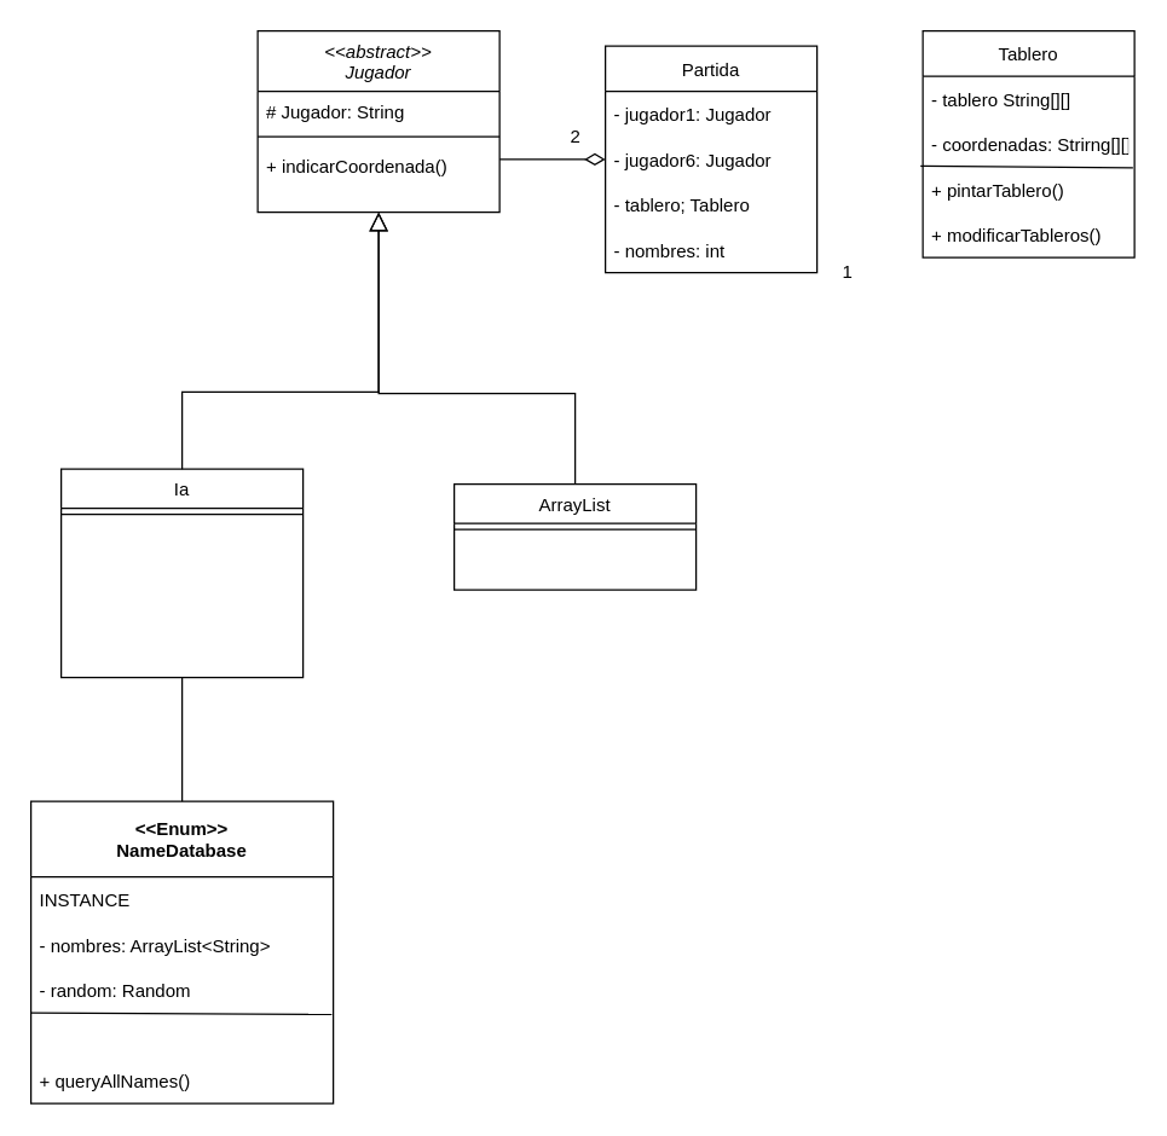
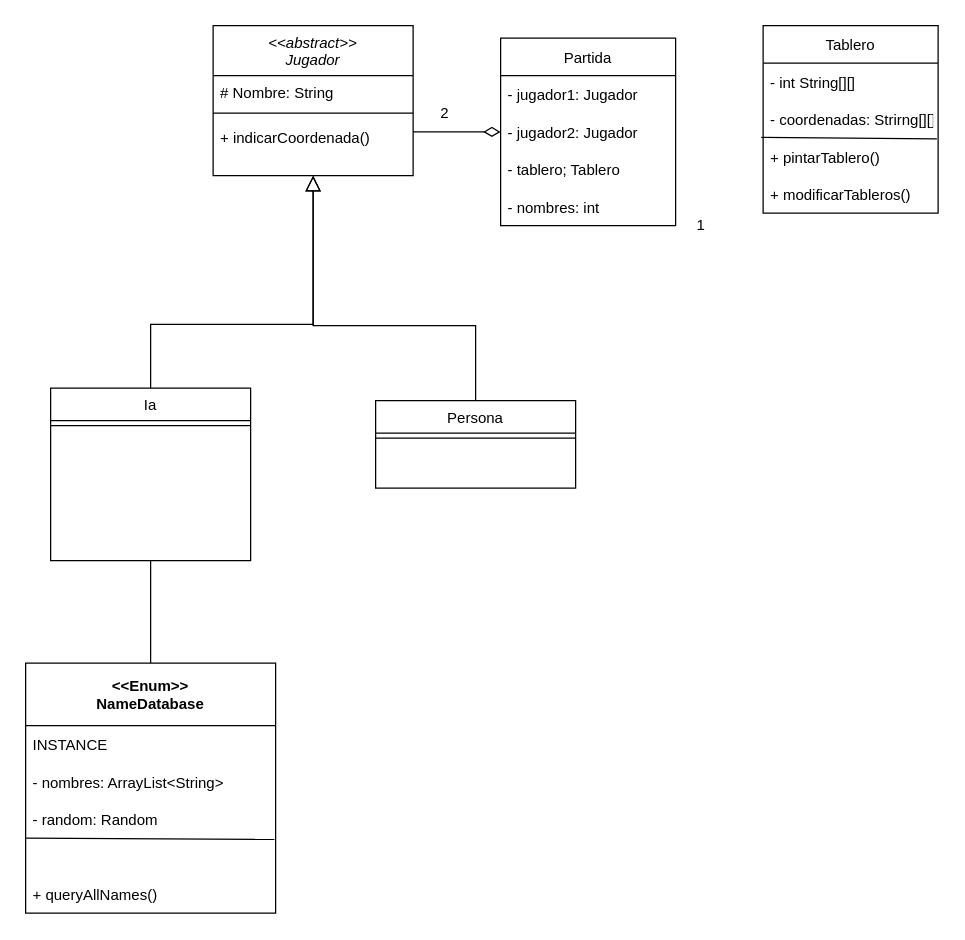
- <mxCell id="20" value="- tablero String[][]" style="text;strokeColor=none;fillColor=none;align=left;verticalAlign=middle;spacingLeft=4;spacingRight=4;overflow=hidden;points=[[0,0.5],[1,0.5]];portConstraint=eastwest;rotatable=0;" parent="19" vertex="1"><mxGeometry y="30" width="140" height="30" as="geometry" /></mxCell>
+ <mxCell id="20" value="- int String[][]" style="text;strokeColor=none;fillColor=none;align=left;verticalAlign=middle;spacingLeft=4;spacingRight=4;overflow=hidden;points=[[0,0.5],[1,0.5]];portConstraint=eastwest;rotatable=0;" parent="19" vertex="1"><mxGeometry y="30" width="140" height="30" as="geometry" /></mxCell>
- <mxCell id="3" value="# Jugador: String" style="text;align=left;verticalAlign=top;spacingLeft=4;spacingRight=4;overflow=hidden;rotatable=0;points=[[0,0.5],[1,0.5]];portConstraint=eastwest;" parent="2" vertex="1"><mxGeometry y="40" width="160" height="26" as="geometry" /></mxCell>
+ <mxCell id="3" value="# Nombre: String" style="text;align=left;verticalAlign=top;spacingLeft=4;spacingRight=4;overflow=hidden;rotatable=0;points=[[0,0.5],[1,0.5]];portConstraint=eastwest;" parent="2" vertex="1"><mxGeometry y="40" width="160" height="26" as="geometry" /></mxCell>
- <mxCell id="32" value="2" style="text;html=1;align=center;verticalAlign=middle;resizable=0;points=[];autosize=1;strokeColor=none;fillColor=none;" parent="1" vertex="1"><mxGeometry x="370" y="80" width="20" height="20" as="geometry" /></mxCell>
+ <mxCell id="32" value="2" style="text;html=1;align=center;verticalAlign=middle;resizable=0;points=[];autosize=1;strokeColor=none;fillColor=none;" parent="1" vertex="1"><mxGeometry x="345" y="80" width="20" height="20" as="geometry" /></mxCell>
- <mxCell id="27" value="- jugador6: Jugador" style="text;strokeColor=none;fillColor=none;align=left;verticalAlign=middle;spacingLeft=4;spacingRight=4;overflow=hidden;points=[[0,0.5],[1,0.5]];portConstraint=eastwest;rotatable=0;" parent="25" vertex="1"><mxGeometry y="60" width="140" height="30" as="geometry" /></mxCell>
+ <mxCell id="27" value="- jugador2: Jugador" style="text;strokeColor=none;fillColor=none;align=left;verticalAlign=middle;spacingLeft=4;spacingRight=4;overflow=hidden;points=[[0,0.5],[1,0.5]];portConstraint=eastwest;rotatable=0;" parent="25" vertex="1"><mxGeometry y="60" width="140" height="30" as="geometry" /></mxCell>
- <mxCell id="9" value="ArrayList" style="swimlane;fontStyle=0;align=center;verticalAlign=top;childLayout=stackLayout;horizontal=1;startSize=26;horizontalStack=0;resizeParent=1;resizeLast=0;collapsible=1;marginBottom=0;rounded=0;shadow=0;strokeWidth=1;" parent="1" vertex="1"><mxGeometry x="300" y="320" width="160" height="70" as="geometry"><mxRectangle x="340" y="380" width="170" height="26" as="alternateBounds" /></mxGeometry></mxCell>
+ <mxCell id="9" value="Persona" style="swimlane;fontStyle=0;align=center;verticalAlign=top;childLayout=stackLayout;horizontal=1;startSize=26;horizontalStack=0;resizeParent=1;resizeLast=0;collapsible=1;marginBottom=0;rounded=0;shadow=0;strokeWidth=1;" parent="1" vertex="1"><mxGeometry x="300" y="320" width="160" height="70" as="geometry"><mxRectangle x="340" y="380" width="170" height="26" as="alternateBounds" /></mxGeometry></mxCell>
